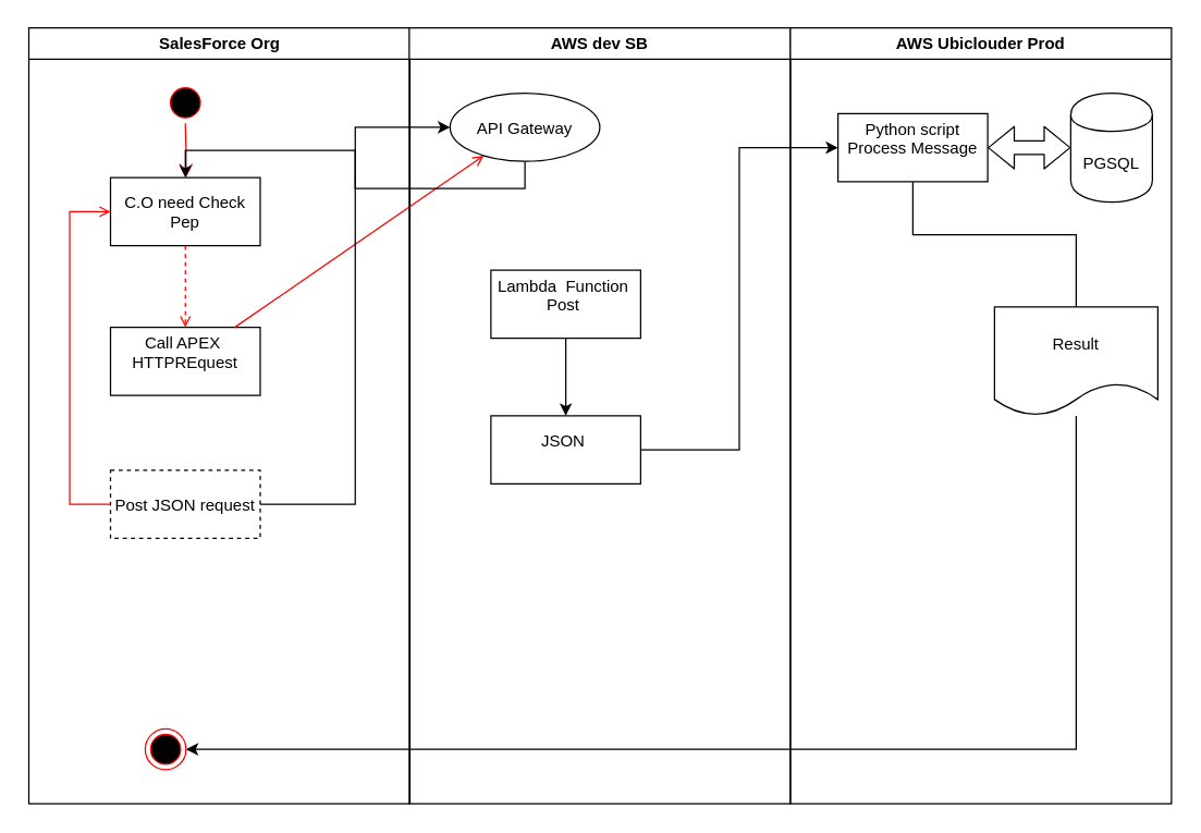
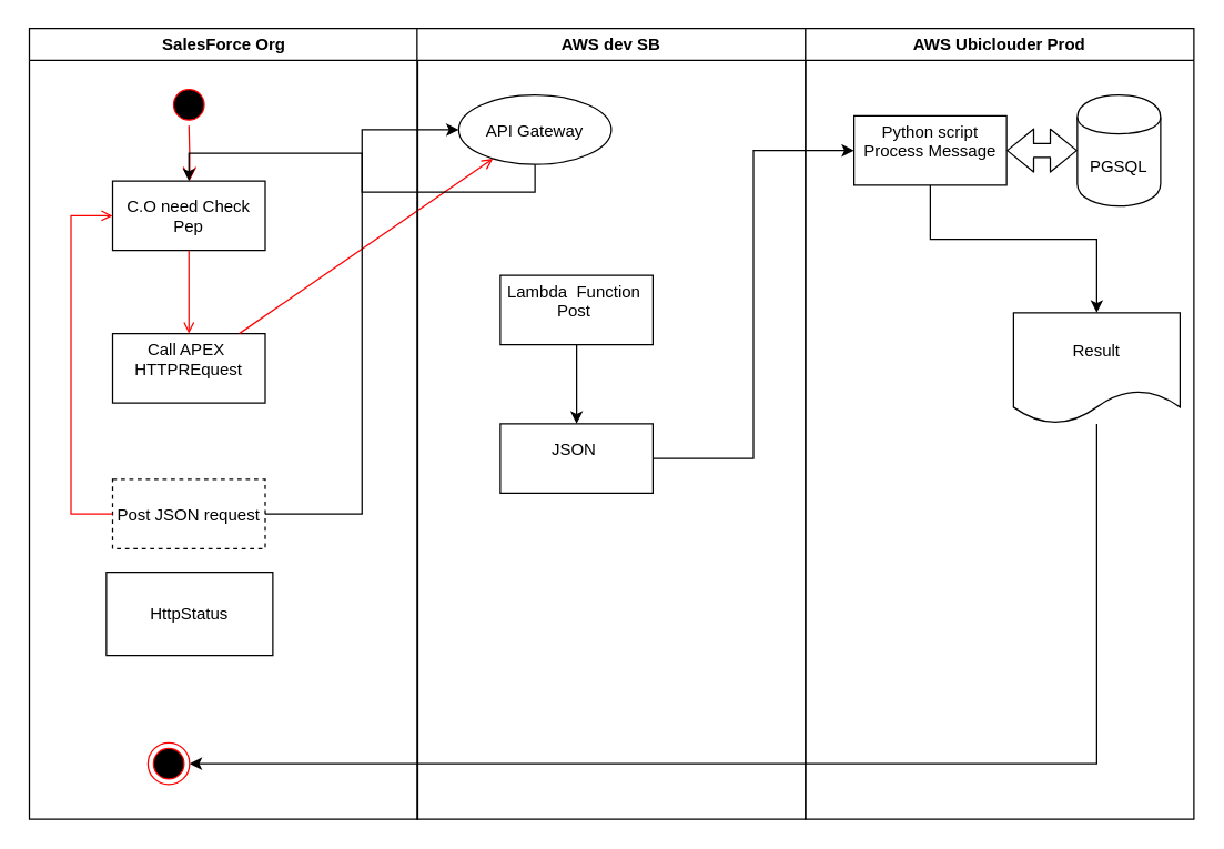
- <mxCell id="21" value="PGSQL" style="shape=cylinder;whiteSpace=wrap;html=1;boundedLbl=1;backgroundOutline=1;" vertex="1" parent="19"><mxGeometry x="206" y="48" width="60" height="80" as="geometry" /></mxCell>
+ <mxCell id="21" value="PGSQL" style="shape=cylinder;whiteSpace=wrap;html=1;boundedLbl=1;backgroundOutline=1;" vertex="1" parent="19"><mxGeometry x="196" y="48" width="60" height="80" as="geometry" /></mxCell>
- <mxCell id="7" value="" style="endArrow=open;strokeColor=#FF0000;endFill=1;rounded=0;dashed=1;" parent="2" source="5" target="6" edge="1"><mxGeometry relative="1" as="geometry" /></mxCell>
+ <mxCell id="7" value="" style="endArrow=open;strokeColor=#FF0000;endFill=1;rounded=0" parent="2" source="5" target="6" edge="1"><mxGeometry relative="1" as="geometry" /></mxCell>
- <mxCell id="24" value="" style="endArrow=none;html=1;exitX=0.5;exitY=1;exitDx=0;exitDy=0;entryX=0.5;entryY=0;entryDx=0;entryDy=0;rounded=0;" edge="1" parent="19" source="20" target="23"><mxGeometry width="50" height="50" relative="1" as="geometry"><mxPoint x="-564" y="722" as="sourcePoint" /><mxPoint x="-514" y="672" as="targetPoint" /><Array as="points"><mxPoint x="90" y="152" /><mxPoint x="210" y="152" /></Array></mxGeometry></mxCell>
+ <mxCell id="24" value="" style="endArrow=classic;html=1;exitX=0.5;exitY=1;exitDx=0;exitDy=0;entryX=0.5;entryY=0;entryDx=0;entryDy=0;rounded=0;" edge="1" parent="19" source="20" target="23"><mxGeometry width="50" height="50" relative="1" as="geometry"><mxPoint x="-564" y="722" as="sourcePoint" /><mxPoint x="-514" y="672" as="targetPoint" /><Array as="points"><mxPoint x="90" y="152" /><mxPoint x="210" y="152" /></Array></mxGeometry></mxCell>
+ <mxCell id="11" value="HttpStatus" style="rounded=0;whiteSpace=wrap;html=1;" vertex="1" parent="2"><mxGeometry x="55.5" y="392" width="120" height="60" as="geometry" /></mxCell>
